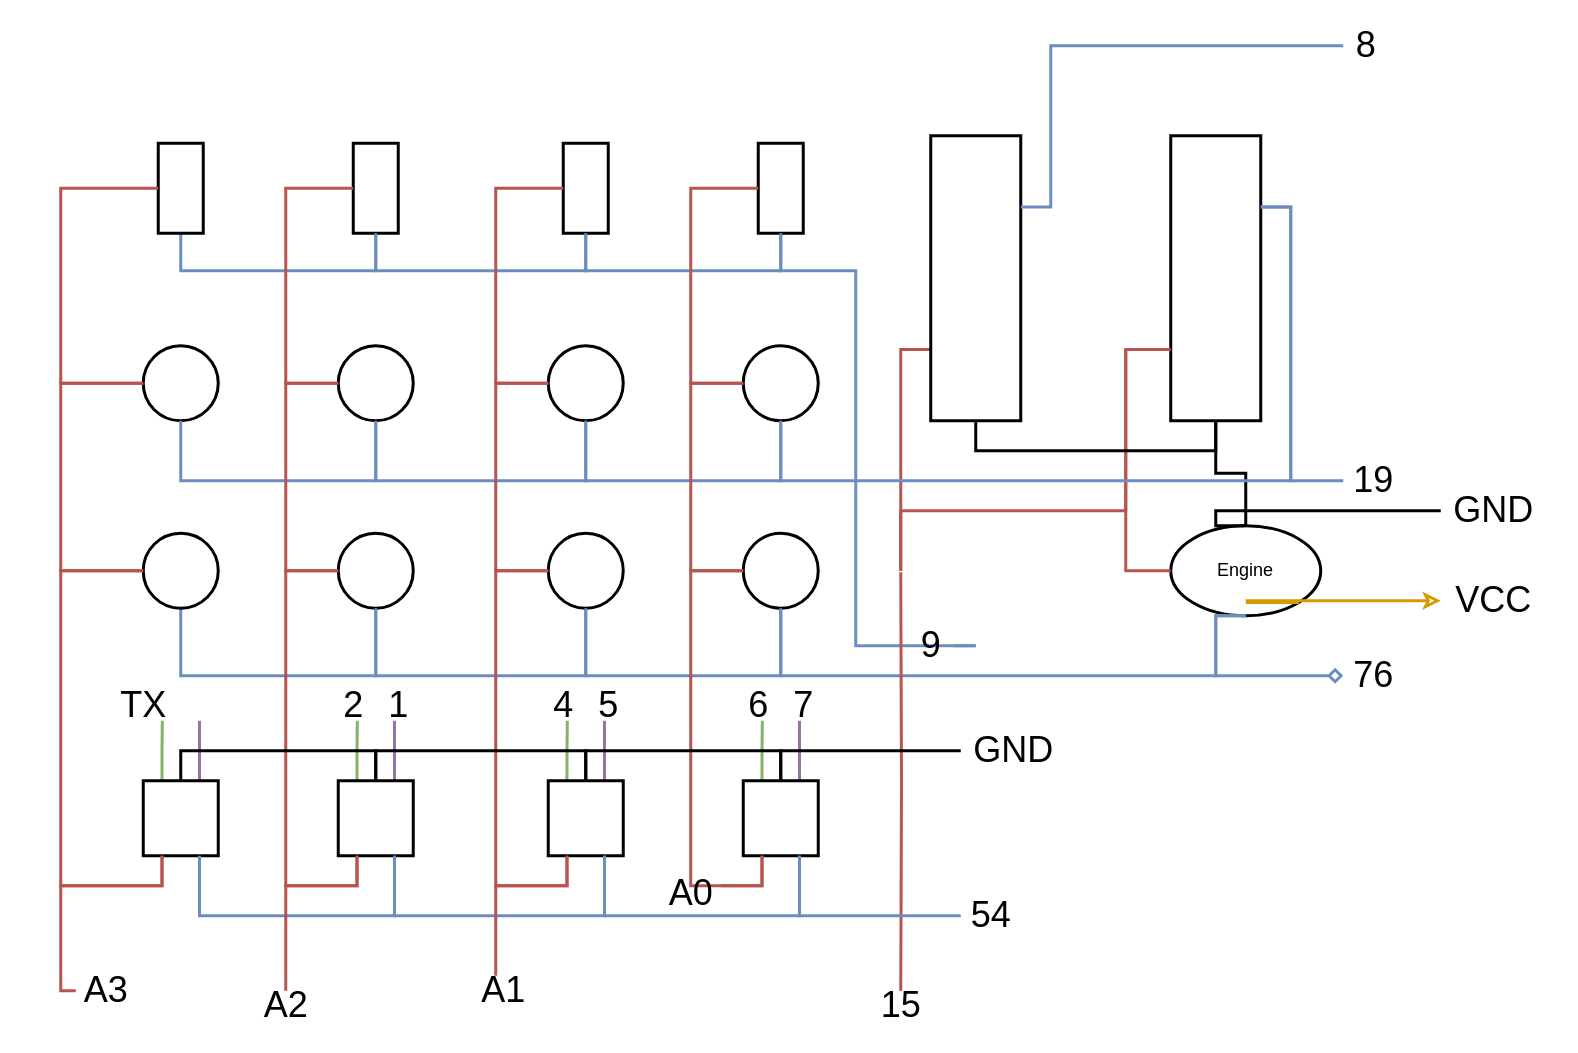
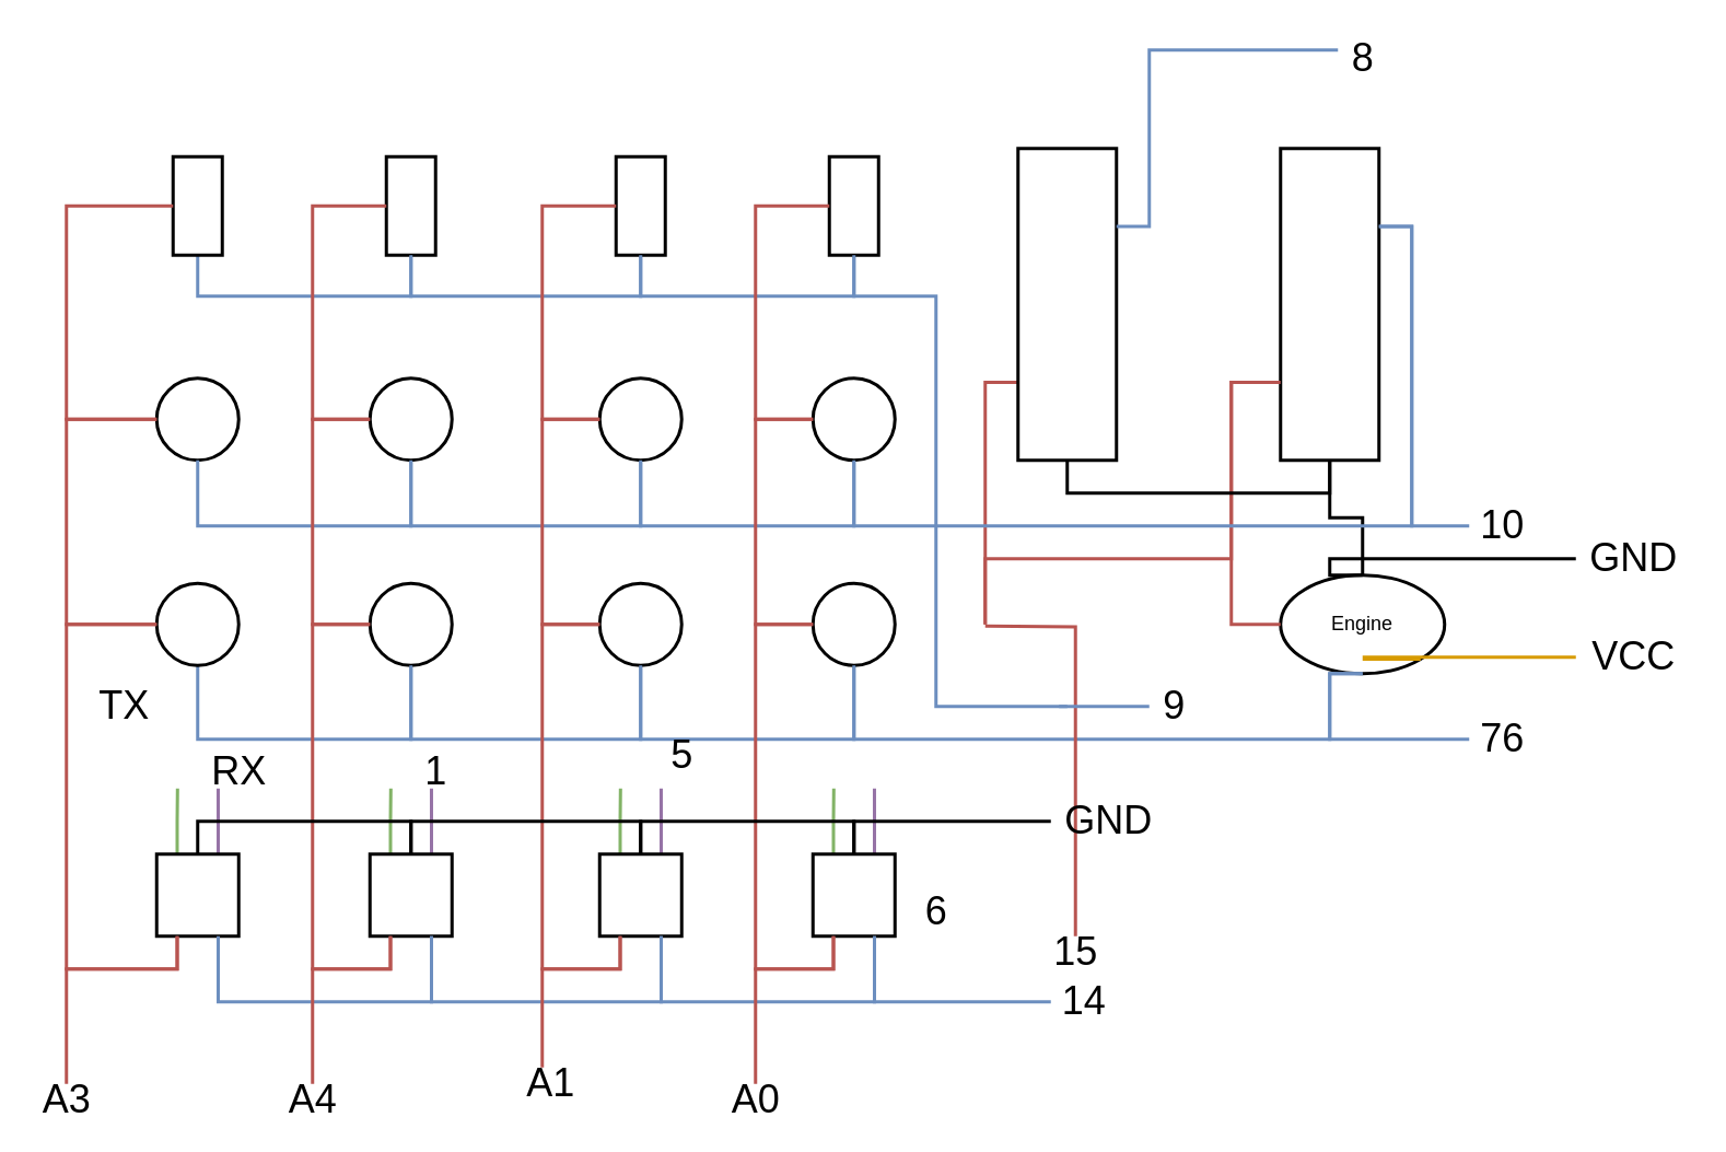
- <mxCell id="65" value="&lt;font style=&quot;font-size: 24px&quot;&gt;8&lt;/font&gt;" style="text;html=1;align=center;verticalAlign=middle;resizable=0;points=[];autosize=1;" parent="2" vertex="1"><mxGeometry x="875" width="30" height="20" as="geometry" /></mxCell>
+ <mxCell id="65" value="&lt;font style=&quot;font-size: 24px&quot;&gt;8&lt;/font&gt;" style="text;html=1;align=center;verticalAlign=middle;resizable=0;points=[];autosize=1;" parent="2" vertex="1"><mxGeometry x="795" y="5" width="30" height="20" as="geometry" /></mxCell>
- <mxCell id="79" value="&lt;font style=&quot;font-size: 24px&quot;&gt;19&lt;/font&gt;" style="text;html=1;align=center;verticalAlign=middle;resizable=0;points=[];autosize=1;" parent="2" vertex="1"><mxGeometry x="875" y="290" width="40" height="20" as="geometry" /></mxCell>
+ <mxCell id="79" value="&lt;font style=&quot;font-size: 24px&quot;&gt;10&lt;/font&gt;" style="text;html=1;align=center;verticalAlign=middle;resizable=0;points=[];autosize=1;" parent="2" vertex="1"><mxGeometry x="875" y="290" width="40" height="20" as="geometry" /></mxCell>
- <mxCell id="88" style="edgeStyle=orthogonalEdgeStyle;rounded=0;orthogonalLoop=1;jettySize=auto;html=1;exitX=1;exitY=1;exitDx=0;exitDy=0;endArrow=classic;endFill=0;strokeWidth=2;fillColor=#ffe6cc;strokeColor=#d79b00;" parent="2" source="3" target="87" edge="1"><mxGeometry as="geometry"><mxPoint x="960" y="381.333" as="targetPoint" /><Array as="points"><mxPoint x="811" y="380" /></Array></mxGeometry></mxCell>
+ <mxCell id="88" style="edgeStyle=orthogonalEdgeStyle;rounded=0;orthogonalLoop=1;jettySize=auto;html=1;exitX=1;exitY=1;exitDx=0;exitDy=0;endArrow=none;endFill=0;strokeWidth=2;fillColor=#ffe6cc;strokeColor=#d79b00;" parent="2" source="3" target="87" edge="1"><mxGeometry as="geometry"><mxPoint x="960" y="381.333" as="targetPoint" /><Array as="points"><mxPoint x="811" y="380" /></Array></mxGeometry></mxCell>
- <mxCell id="77" value="&lt;font style=&quot;font-size: 24px&quot;&gt;9&lt;/font&gt;" style="text;html=1;align=center;verticalAlign=middle;resizable=0;points=[];autosize=1;" parent="2" vertex="1"><mxGeometry x="585" y="400" width="30" height="20" as="geometry" /></mxCell>
+ <mxCell id="77" value="&lt;font style=&quot;font-size: 24px&quot;&gt;9&lt;/font&gt;" style="text;html=1;align=center;verticalAlign=middle;resizable=0;points=[];autosize=1;" parent="2" vertex="1"><mxGeometry x="680" y="400" width="30" height="20" as="geometry" /></mxCell>
- <mxCell id="82" style="edgeStyle=orthogonalEdgeStyle;rounded=0;orthogonalLoop=1;jettySize=auto;html=1;exitX=0.5;exitY=1;exitDx=0;exitDy=0;endArrow=diamond;endFill=0;strokeWidth=2;fillColor=#dae8fc;strokeColor=#6c8ebf;" parent="2" source="3" target="81" edge="1"><mxGeometry as="geometry"><mxPoint x="870" y="430" as="targetPoint" /><Array as="points"><mxPoint x="790" y="430" /></Array></mxGeometry></mxCell>
+ <mxCell id="82" style="edgeStyle=orthogonalEdgeStyle;rounded=0;orthogonalLoop=1;jettySize=auto;html=1;exitX=0.5;exitY=1;exitDx=0;exitDy=0;endArrow=none;endFill=0;strokeWidth=2;fillColor=#dae8fc;strokeColor=#6c8ebf;" parent="2" source="3" target="81" edge="1"><mxGeometry as="geometry"><mxPoint x="870" y="430" as="targetPoint" /><Array as="points"><mxPoint x="790" y="430" /></Array></mxGeometry></mxCell>
- <mxCell id="91" value="&lt;font style=&quot;font-size: 24px&quot;&gt;TX&lt;/font&gt;" style="text;html=1;align=center;verticalAlign=middle;resizable=0;points=[];autosize=1;" parent="2" vertex="1"><mxGeometry x="50" y="440" width="50" height="20" as="geometry" /></mxCell>
+ <mxCell id="91" value="&lt;font style=&quot;font-size: 24px&quot;&gt;TX&lt;/font&gt;" style="text;html=1;align=center;verticalAlign=middle;resizable=0;points=[];autosize=1;" parent="2" vertex="1"><mxGeometry x="30" y="400" width="50" height="20" as="geometry" /></mxCell>
+ <mxCell id="92" value="&lt;font style=&quot;font-size: 24px&quot;&gt;RX&lt;/font&gt;" style="text;html=1;align=center;verticalAlign=middle;resizable=0;points=[];autosize=1;" parent="2" vertex="1"><mxGeometry x="100" y="440" width="50" height="20" as="geometry" /></mxCell>
- <mxCell id="93" value="&lt;font style=&quot;font-size: 24px&quot;&gt;2&lt;/font&gt;" style="text;html=1;align=center;verticalAlign=middle;resizable=0;points=[];autosize=1;" parent="2" vertex="1"><mxGeometry x="200" y="440" width="30" height="20" as="geometry" /></mxCell>
- <mxCell id="95" value="&lt;font style=&quot;font-size: 24px&quot;&gt;4&lt;/font&gt;" style="text;html=1;align=center;verticalAlign=middle;resizable=0;points=[];autosize=1;" parent="2" vertex="1"><mxGeometry x="340" y="440" width="30" height="20" as="geometry" /></mxCell>
- <mxCell id="96" value="&lt;font style=&quot;font-size: 24px&quot;&gt;5&lt;/font&gt;" style="text;html=1;align=center;verticalAlign=middle;resizable=0;points=[];autosize=1;" parent="2" vertex="1"><mxGeometry x="370" y="440" width="30" height="20" as="geometry" /></mxCell>
+ <mxCell id="96" value="&lt;font style=&quot;font-size: 24px&quot;&gt;5&lt;/font&gt;" style="text;html=1;align=center;verticalAlign=middle;resizable=0;points=[];autosize=1;" parent="2" vertex="1"><mxGeometry x="380" y="430" width="30" height="20" as="geometry" /></mxCell>
- <mxCell id="97" value="&lt;font style=&quot;font-size: 24px&quot;&gt;6&lt;/font&gt;" style="text;html=1;align=center;verticalAlign=middle;resizable=0;points=[];autosize=1;" parent="2" vertex="1"><mxGeometry x="470" y="440" width="30" height="20" as="geometry" /></mxCell>
+ <mxCell id="97" value="&lt;font style=&quot;font-size: 24px&quot;&gt;6&lt;/font&gt;" style="text;html=1;align=center;verticalAlign=middle;resizable=0;points=[];autosize=1;" parent="2" vertex="1"><mxGeometry x="535" y="525" width="30" height="20" as="geometry" /></mxCell>
- <mxCell id="98" value="&lt;font style=&quot;font-size: 24px&quot;&gt;7&lt;/font&gt;" style="text;html=1;align=center;verticalAlign=middle;resizable=0;points=[];autosize=1;" parent="2" vertex="1"><mxGeometry x="500" y="440" width="30" height="20" as="geometry" /></mxCell>
- <mxCell id="73" value="&lt;font style=&quot;font-size: 24px&quot;&gt;A0&lt;/font&gt;" style="text;html=1;align=center;verticalAlign=middle;resizable=0;points=[];autosize=1;" parent="2" vertex="1"><mxGeometry x="420" y="565" width="40" height="20" as="geometry" /></mxCell>
+ <mxCell id="73" value="&lt;font style=&quot;font-size: 24px&quot;&gt;A0&lt;/font&gt;" style="text;html=1;align=center;verticalAlign=middle;resizable=0;points=[];autosize=1;" parent="2" vertex="1"><mxGeometry x="420" y="640" width="40" height="20" as="geometry" /></mxCell>
- <mxCell id="83" value="&lt;font style=&quot;font-size: 24px&quot;&gt;54&lt;/font&gt;" style="text;html=1;align=center;verticalAlign=middle;resizable=0;points=[];autosize=1;" parent="2" vertex="1"><mxGeometry x="620" y="580" width="40" height="20" as="geometry" /></mxCell>
+ <mxCell id="83" value="&lt;font style=&quot;font-size: 24px&quot;&gt;14&lt;/font&gt;" style="text;html=1;align=center;verticalAlign=middle;resizable=0;points=[];autosize=1;" parent="2" vertex="1"><mxGeometry x="620" y="580" width="40" height="20" as="geometry" /></mxCell>
- <mxCell id="67" value="&lt;font style=&quot;font-size: 24px&quot;&gt;A3&lt;/font&gt;" style="text;html=1;align=center;verticalAlign=middle;resizable=0;points=[];autosize=1;" parent="2" vertex="1"><mxGeometry x="30" y="630" width="40" height="20" as="geometry" /></mxCell>
+ <mxCell id="67" value="&lt;font style=&quot;font-size: 24px&quot;&gt;A3&lt;/font&gt;" style="text;html=1;align=center;verticalAlign=middle;resizable=0;points=[];autosize=1;" parent="2" vertex="1"><mxGeometry y="640" width="40" height="20" as="geometry" /></mxCell>
- <mxCell id="69" value="&lt;font style=&quot;font-size: 24px&quot;&gt;A2&lt;/font&gt;" style="text;html=1;align=center;verticalAlign=middle;resizable=0;points=[];autosize=1;" parent="2" vertex="1"><mxGeometry x="150" y="640" width="40" height="20" as="geometry" /></mxCell>
+ <mxCell id="69" value="&lt;font style=&quot;font-size: 24px&quot;&gt;A4&lt;/font&gt;" style="text;html=1;align=center;verticalAlign=middle;resizable=0;points=[];autosize=1;" parent="2" vertex="1"><mxGeometry x="150" y="640" width="40" height="20" as="geometry" /></mxCell>
- <mxCell id="75" value="&lt;font style=&quot;font-size: 24px&quot;&gt;15&lt;/font&gt;" style="text;html=1;align=center;verticalAlign=middle;resizable=0;points=[];autosize=1;" parent="2" vertex="1"><mxGeometry x="560" y="640" width="40" height="20" as="geometry" /></mxCell>
+ <mxCell id="75" value="&lt;font style=&quot;font-size: 24px&quot;&gt;15&lt;/font&gt;" style="text;html=1;align=center;verticalAlign=middle;resizable=0;points=[];autosize=1;" parent="2" vertex="1"><mxGeometry x="615" y="550" width="40" height="20" as="geometry" /></mxCell>
